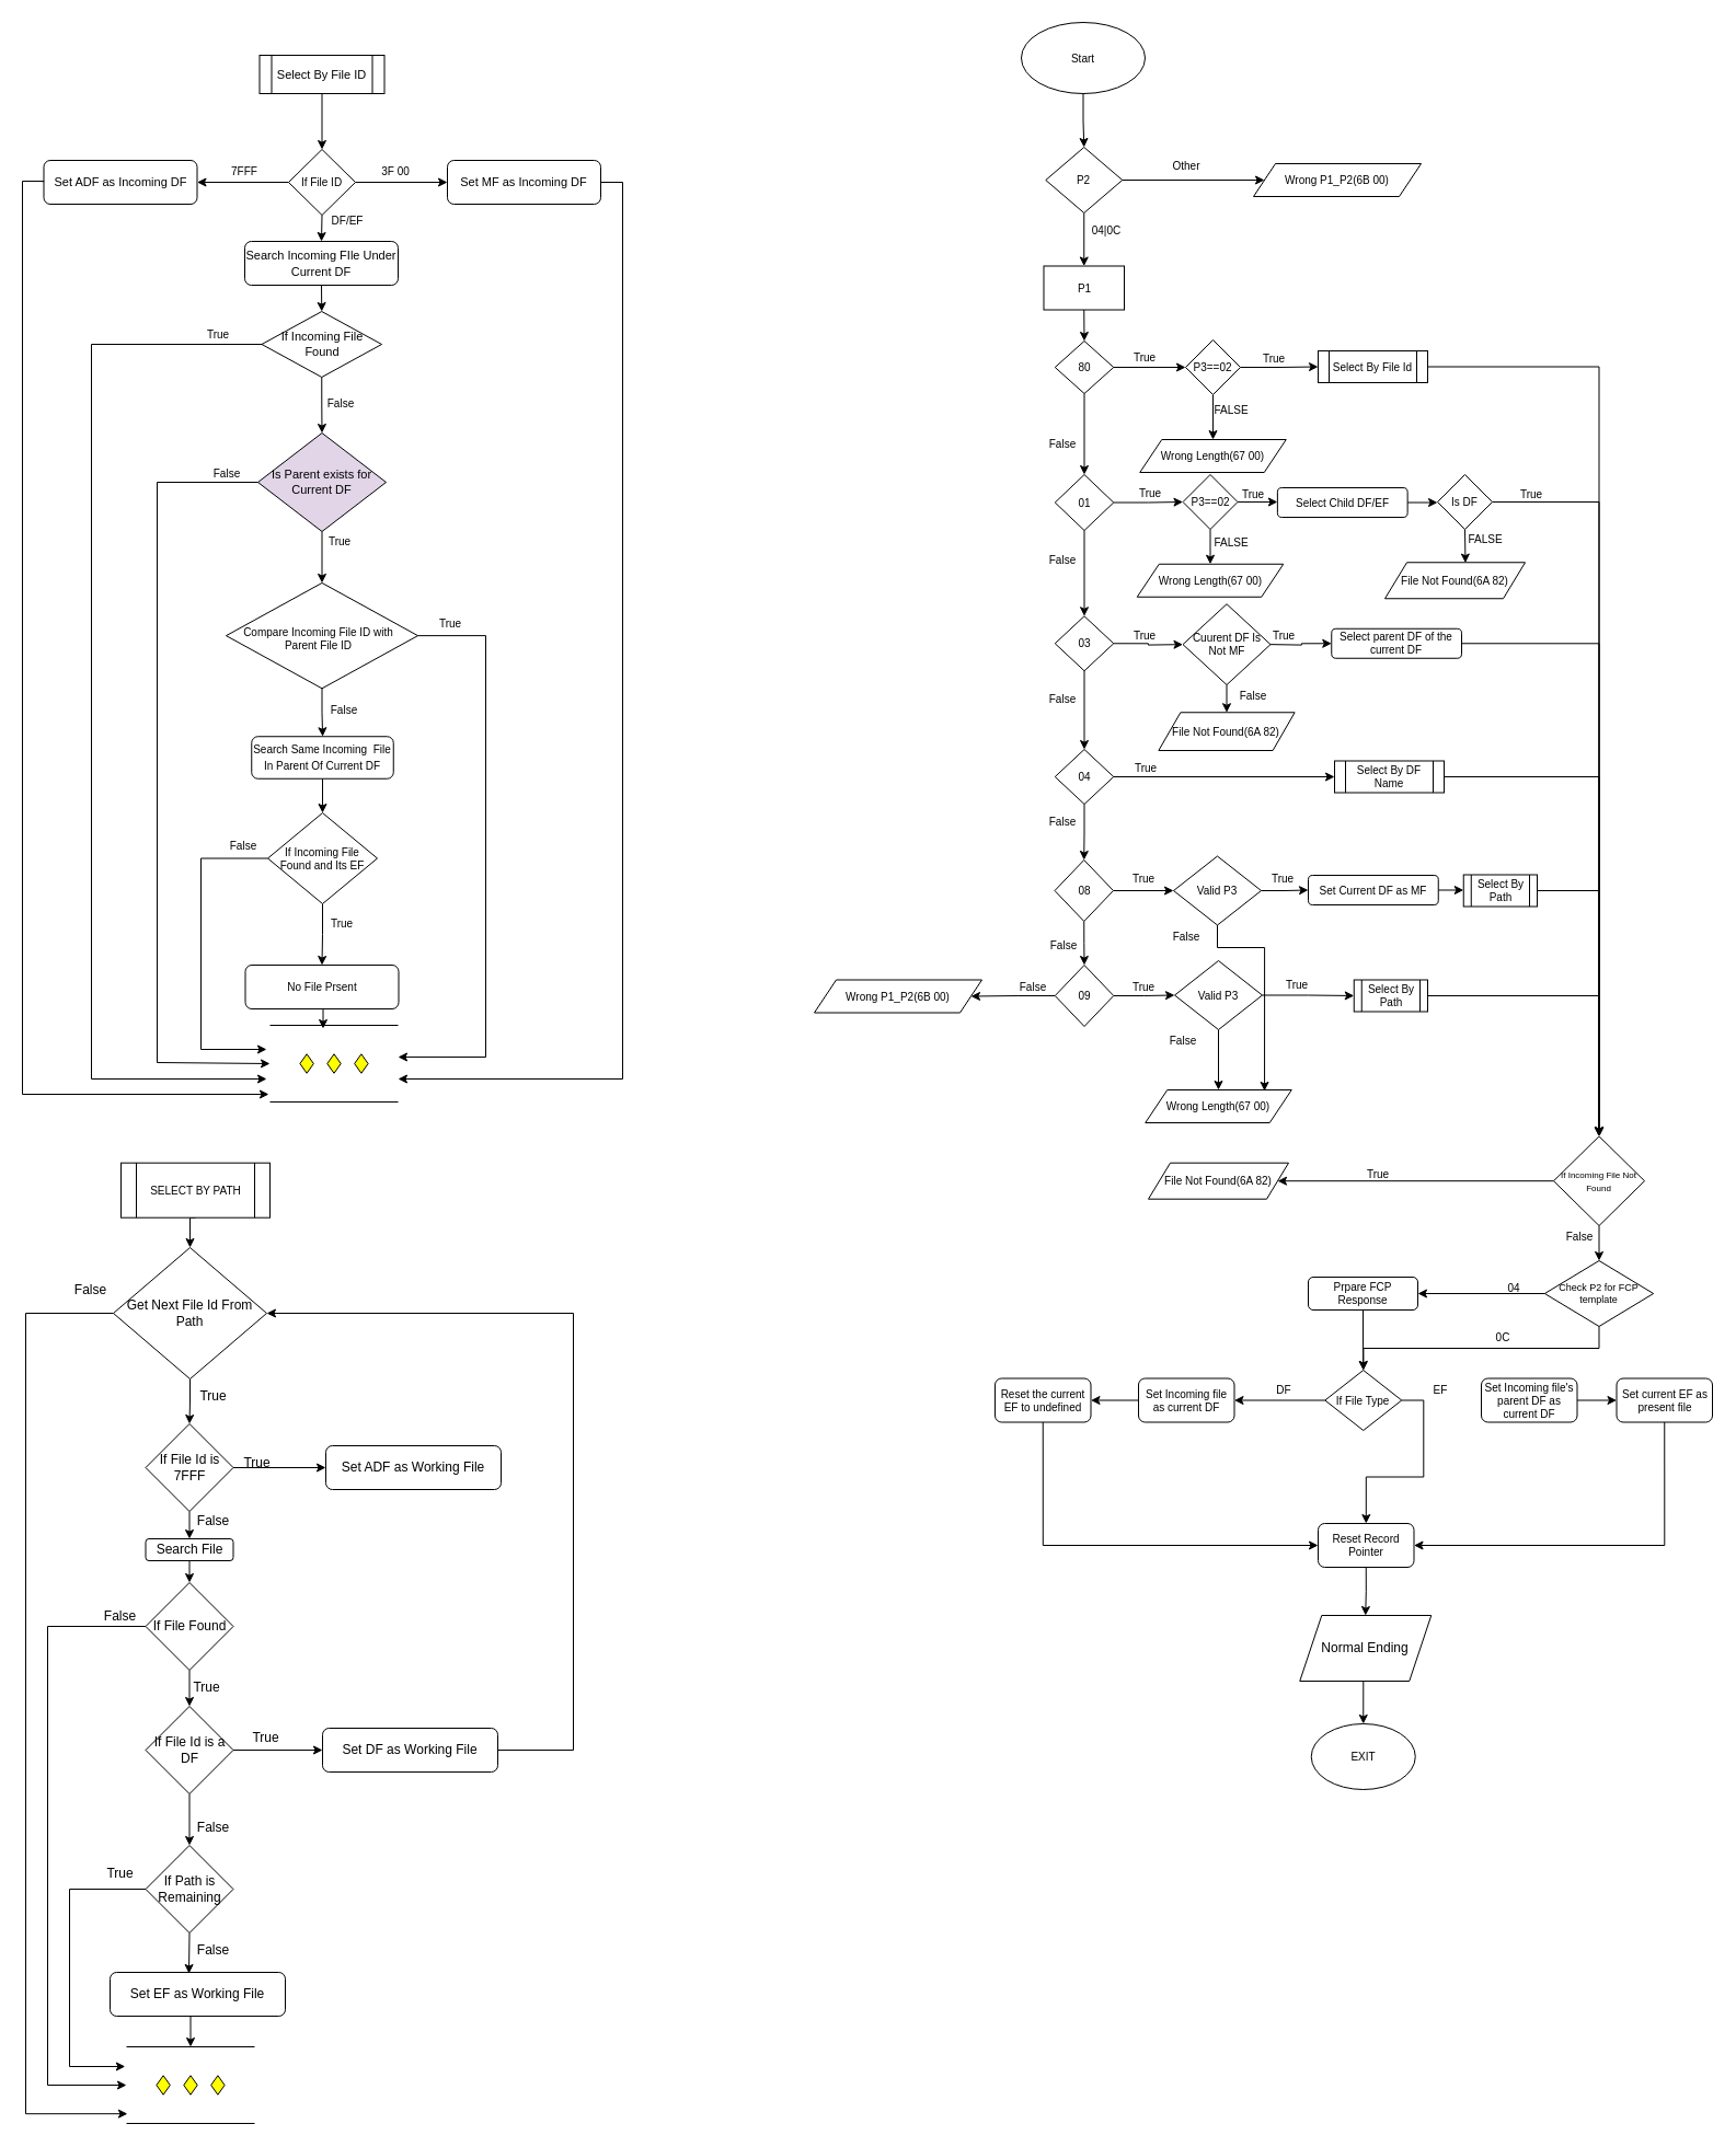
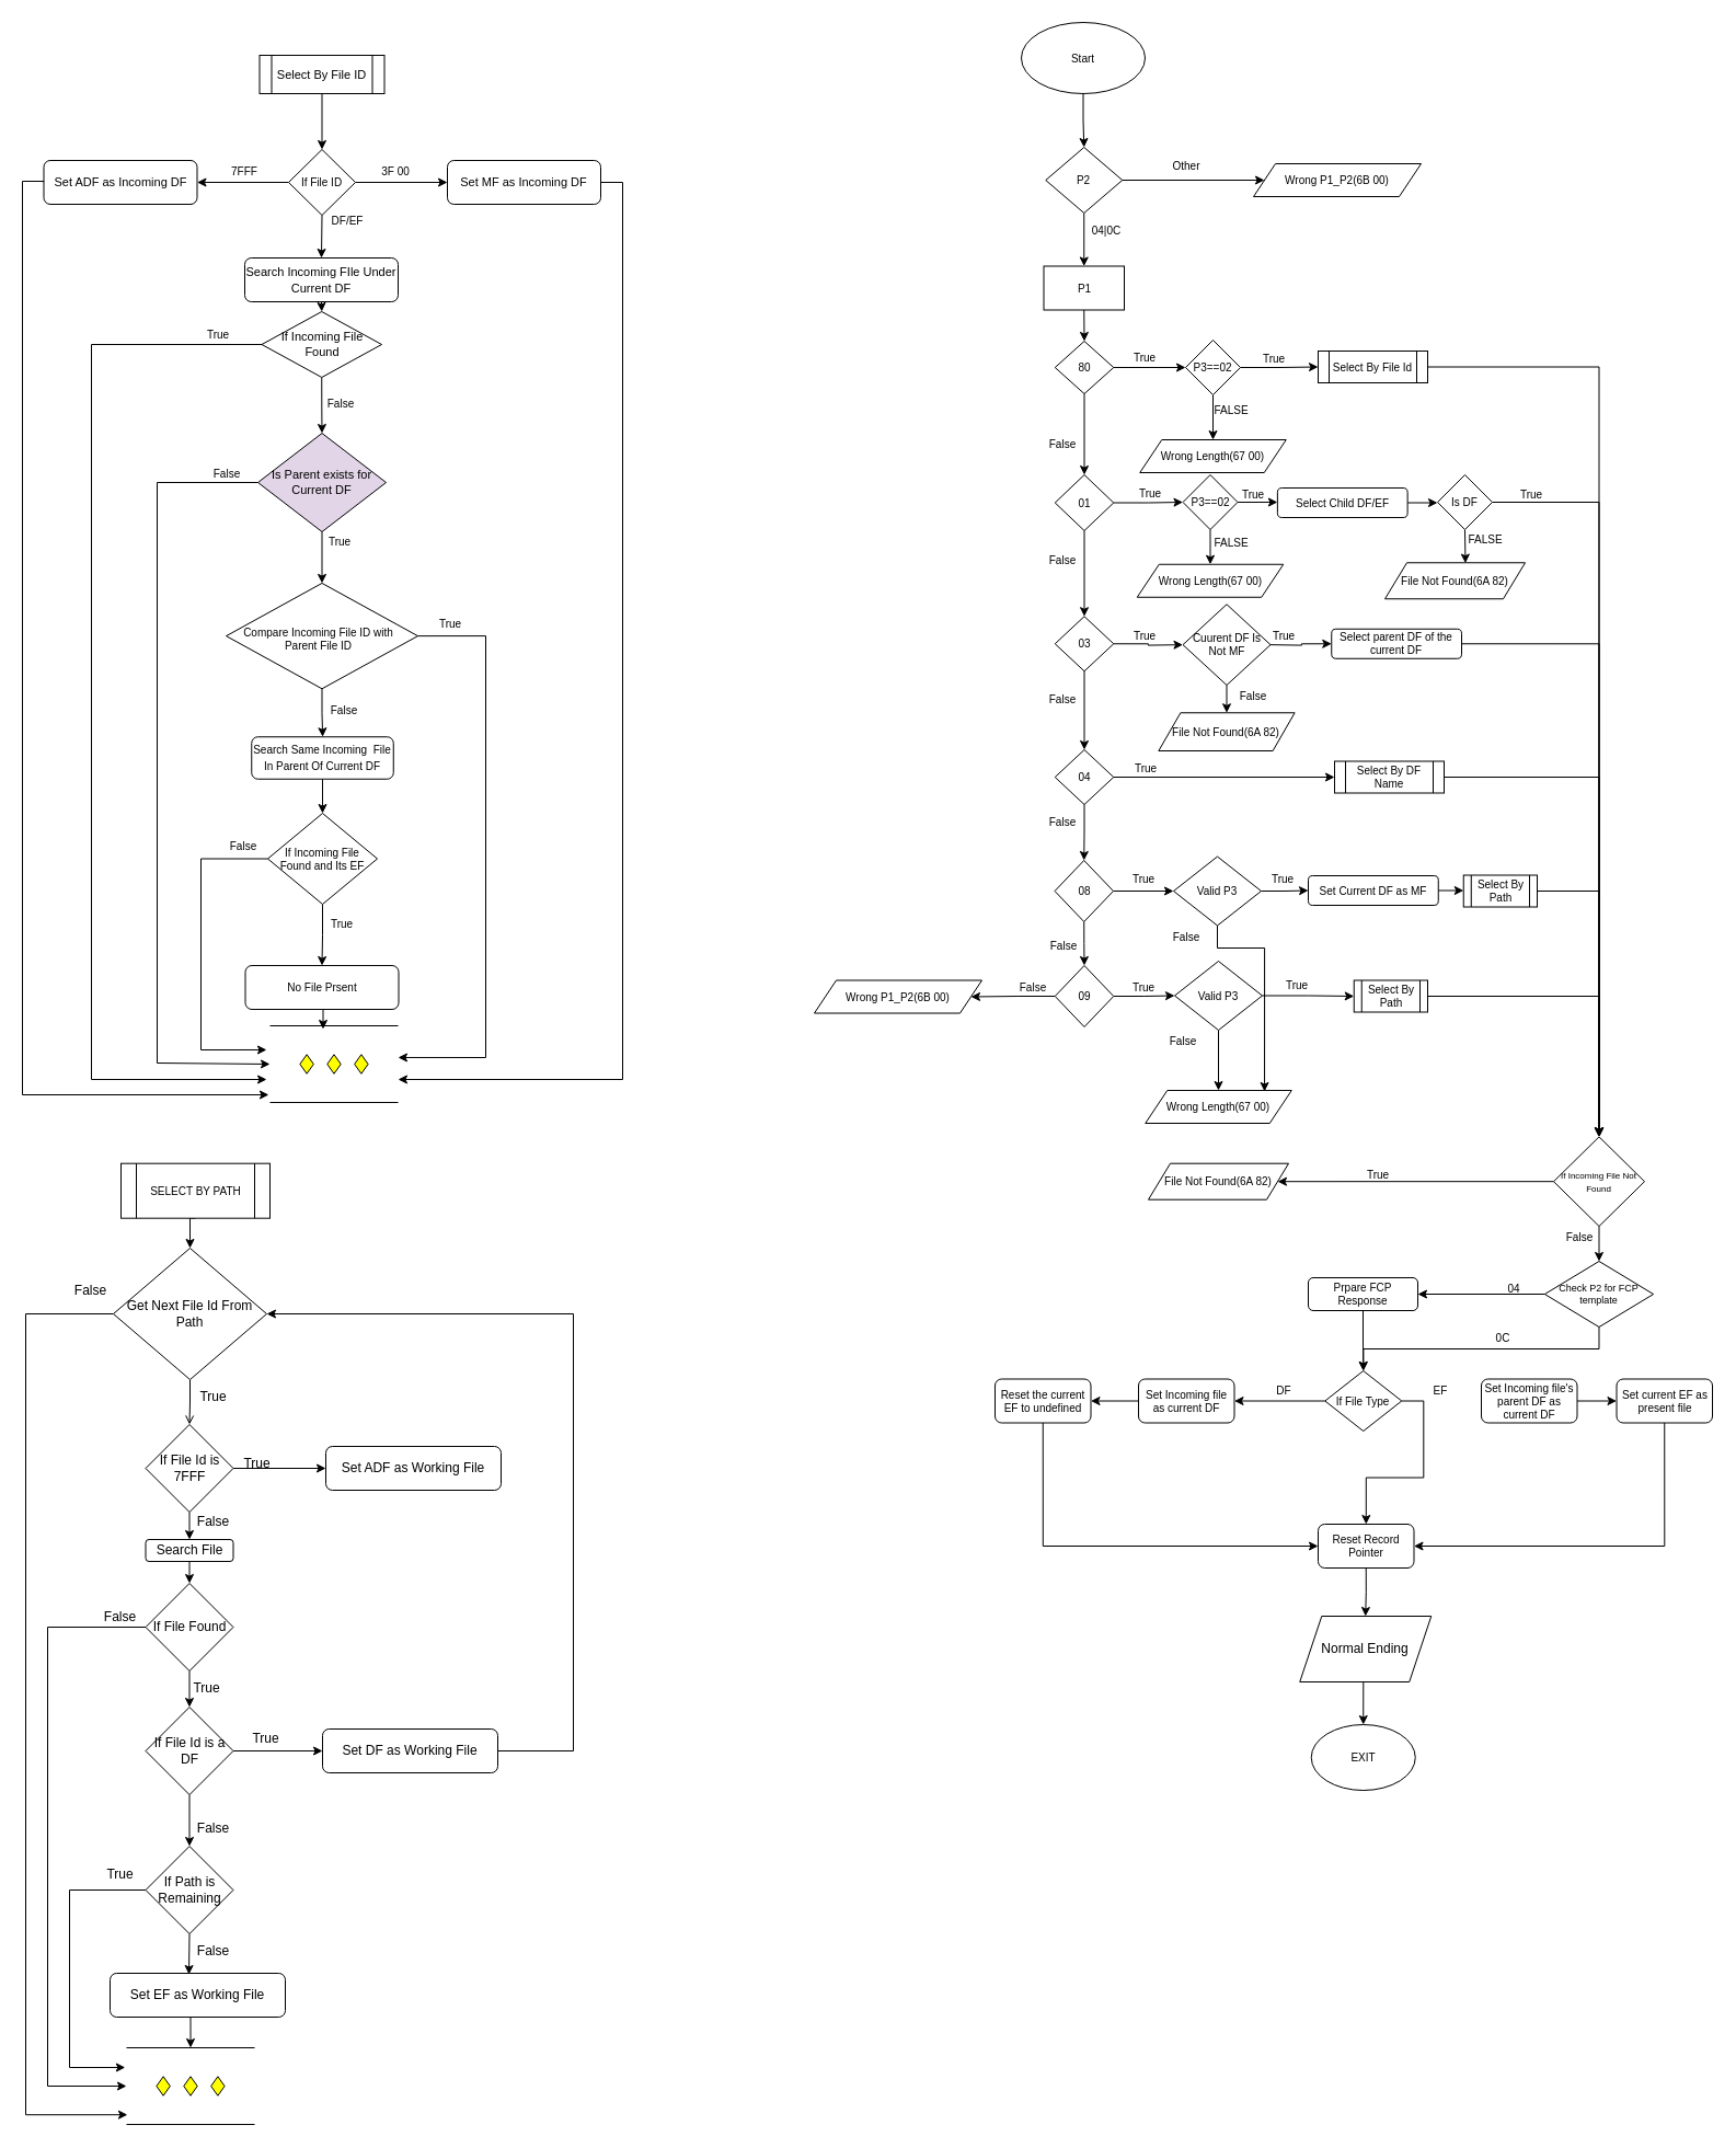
- <mxCell id="115" value="&lt;font style=&quot;font-size: 11px;&quot;&gt;Search Incoming FIle Under Current DF&lt;/font&gt;" style="rounded=1;whiteSpace=wrap;html=1;" parent="1" vertex="1"><mxGeometry x="223" y="220" width="140" height="40" as="geometry" /></mxCell>
+ <mxCell id="115" value="&lt;font style=&quot;font-size: 11px;&quot;&gt;Search Incoming FIle Under Current DF&lt;/font&gt;" style="rounded=1;whiteSpace=wrap;html=1;" parent="1" vertex="1"><mxGeometry x="223" y="235" width="140" height="40" as="geometry" /></mxCell>
- <mxCell id="179" style="edgeStyle=orthogonalEdgeStyle;rounded=0;orthogonalLoop=1;jettySize=auto;html=1;exitX=0.5;exitY=1;exitDx=0;exitDy=0;entryX=0.5;entryY=0;entryDx=0;entryDy=0;" parent="1" source="181" target="170" edge="1"><mxGeometry relative="1" as="geometry" /></mxCell>
+ <mxCell id="179" style="edgeStyle=orthogonalEdgeStyle;rounded=0;orthogonalLoop=1;jettySize=auto;html=1;exitX=0.5;exitY=1;exitDx=0;exitDy=0;entryX=0.5;entryY=0;entryDx=0;entryDy=0;endArrow=open;" parent="1" source="181" target="170" edge="1"><mxGeometry relative="1" as="geometry" /></mxCell>
